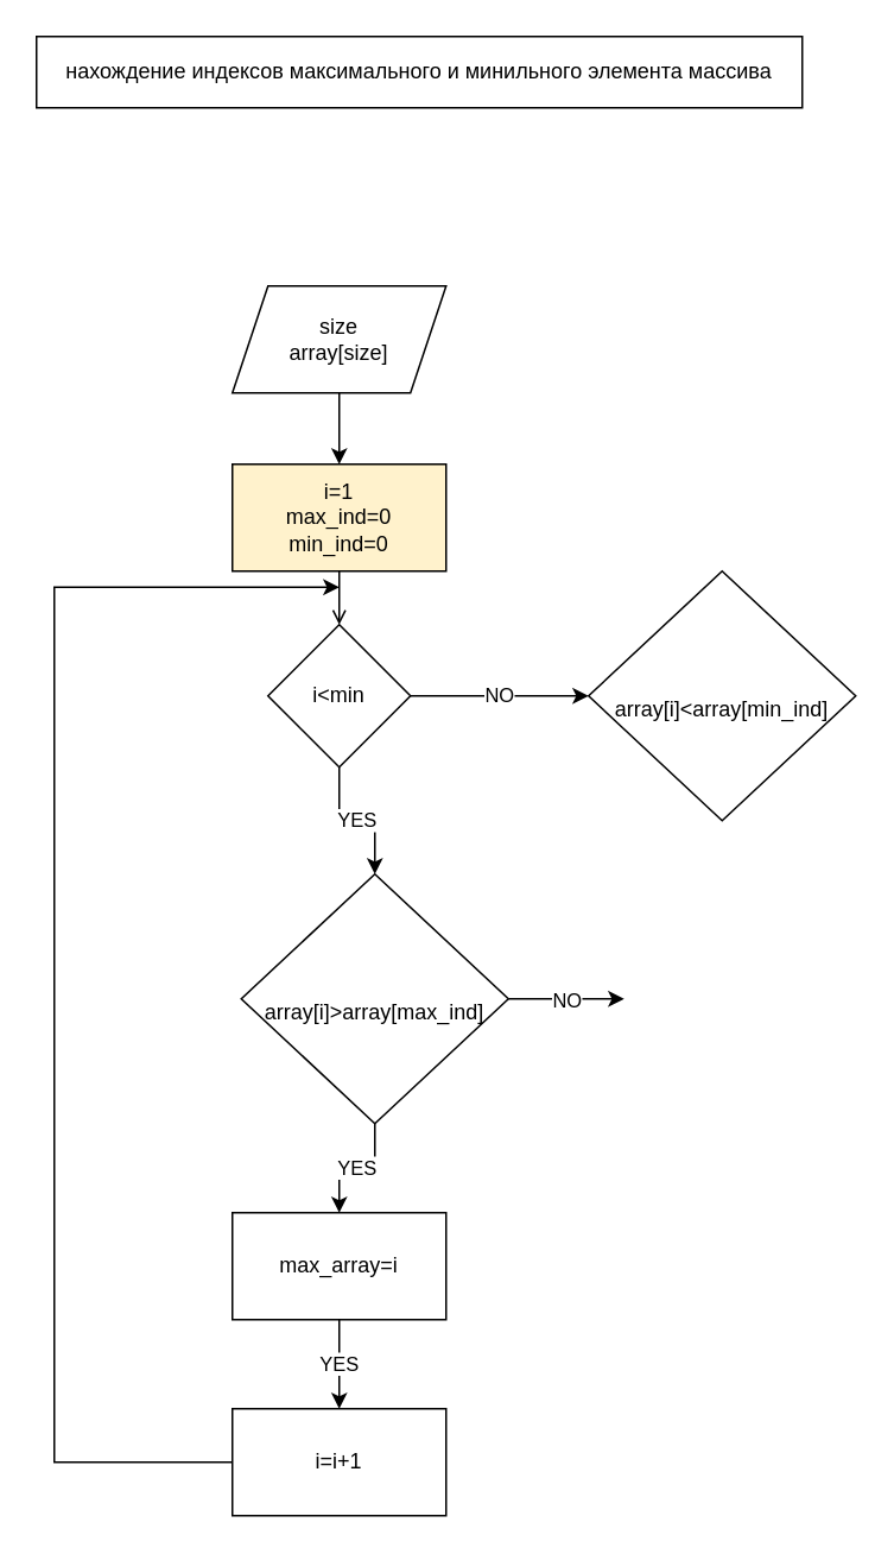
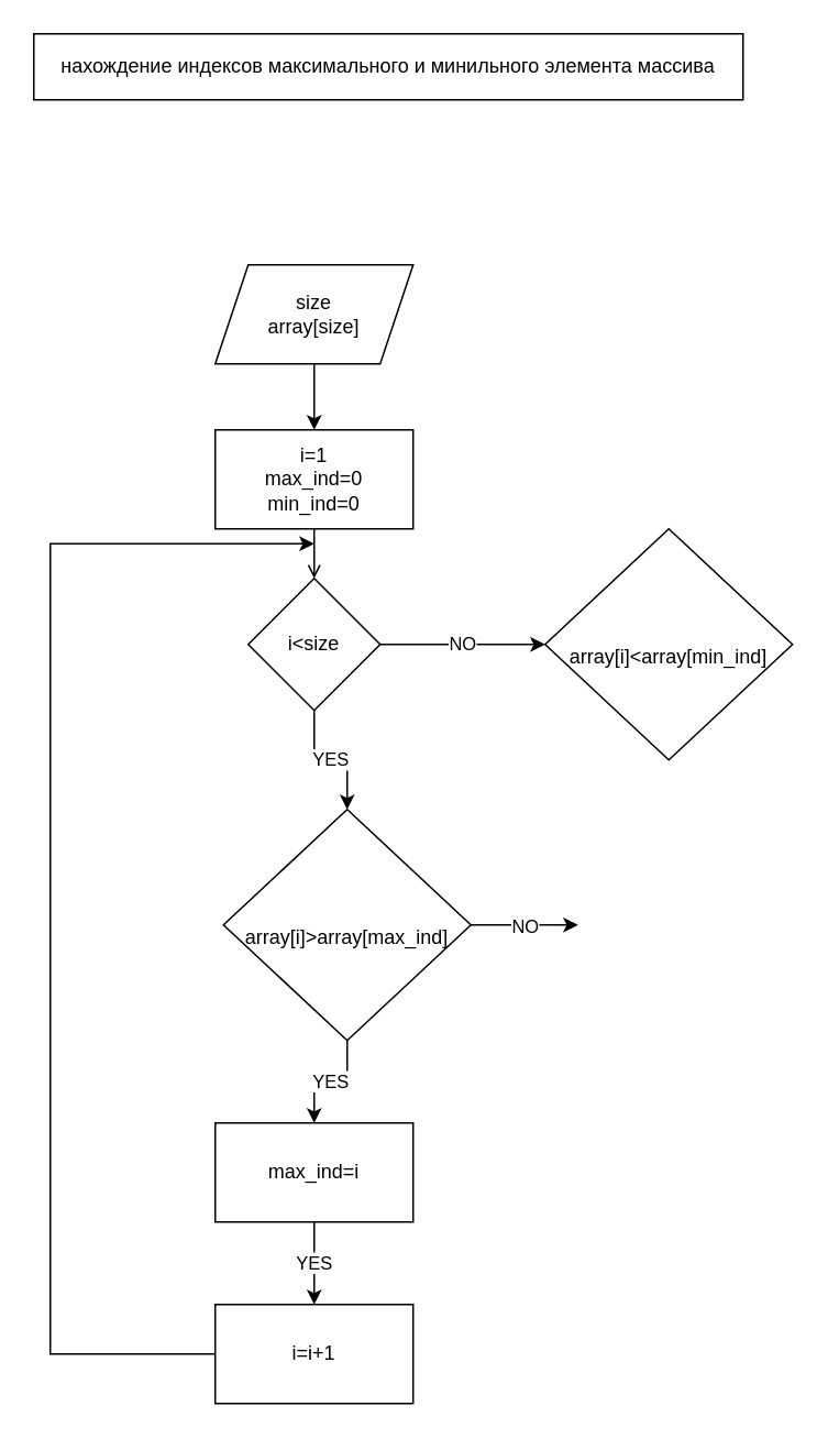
- <mxCell id="6" value="i=1&lt;br&gt;max_ind=0&lt;br&gt;min_ind=0" style="rounded=0;whiteSpace=wrap;html=1;fillColor=#fff2cc;" parent="1" vertex="1"><mxGeometry x="130" y="260" width="120" height="60" as="geometry" /></mxCell>
+ <mxCell id="6" value="i=1&lt;br&gt;max_ind=0&lt;br&gt;min_ind=0" style="rounded=0;whiteSpace=wrap;html=1;" parent="1" vertex="1"><mxGeometry x="130" y="260" width="120" height="60" as="geometry" /></mxCell>
- <mxCell id="8" value="i&amp;lt;min" style="rhombus;whiteSpace=wrap;html=1;" parent="1" vertex="1"><mxGeometry x="150" y="350" width="80" height="80" as="geometry" /></mxCell>
+ <mxCell id="8" value="i&amp;lt;size" style="rhombus;whiteSpace=wrap;html=1;" parent="1" vertex="1"><mxGeometry x="150" y="350" width="80" height="80" as="geometry" /></mxCell>
- <mxCell id="13" value="max_array=i" style="rounded=0;whiteSpace=wrap;html=1;" parent="1" vertex="1"><mxGeometry x="130" y="680" width="120" height="60" as="geometry" /></mxCell>
+ <mxCell id="13" value="max_ind=i" style="rounded=0;whiteSpace=wrap;html=1;" parent="1" vertex="1"><mxGeometry x="130" y="680" width="120" height="60" as="geometry" /></mxCell>
